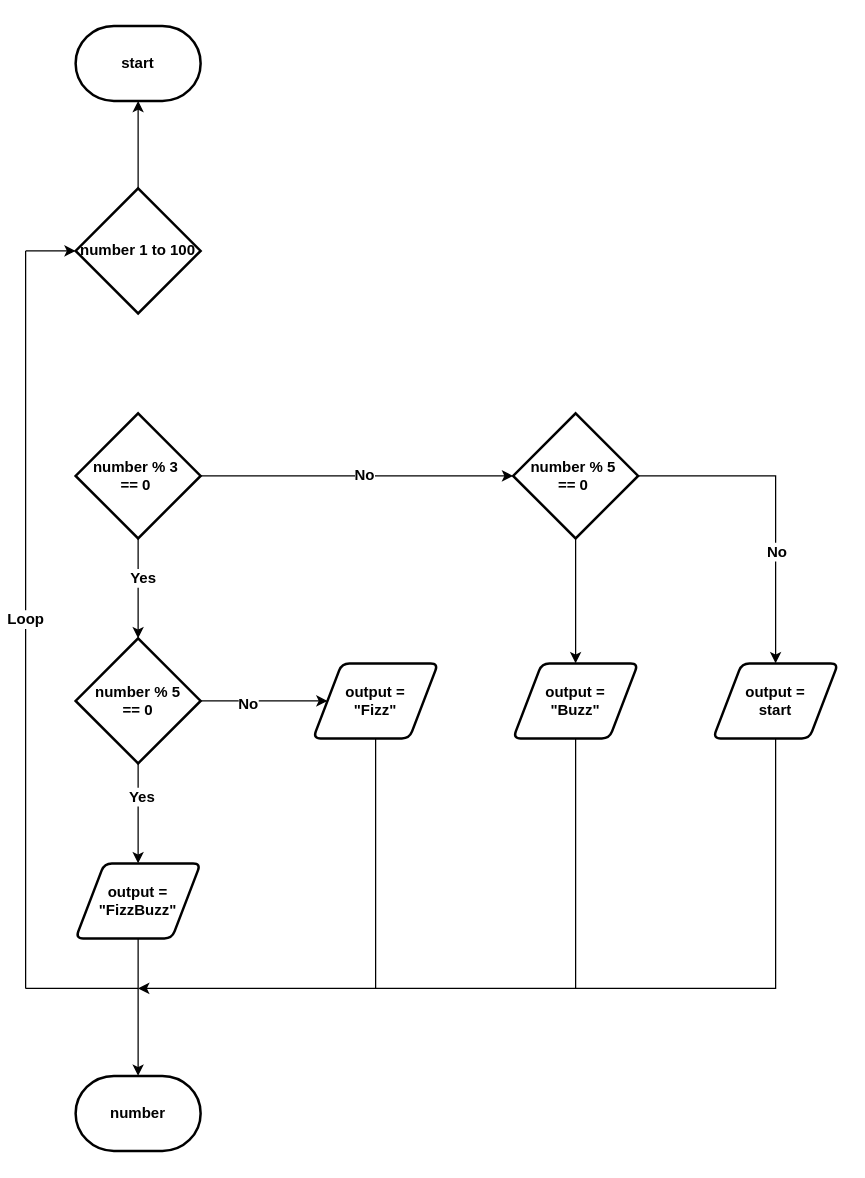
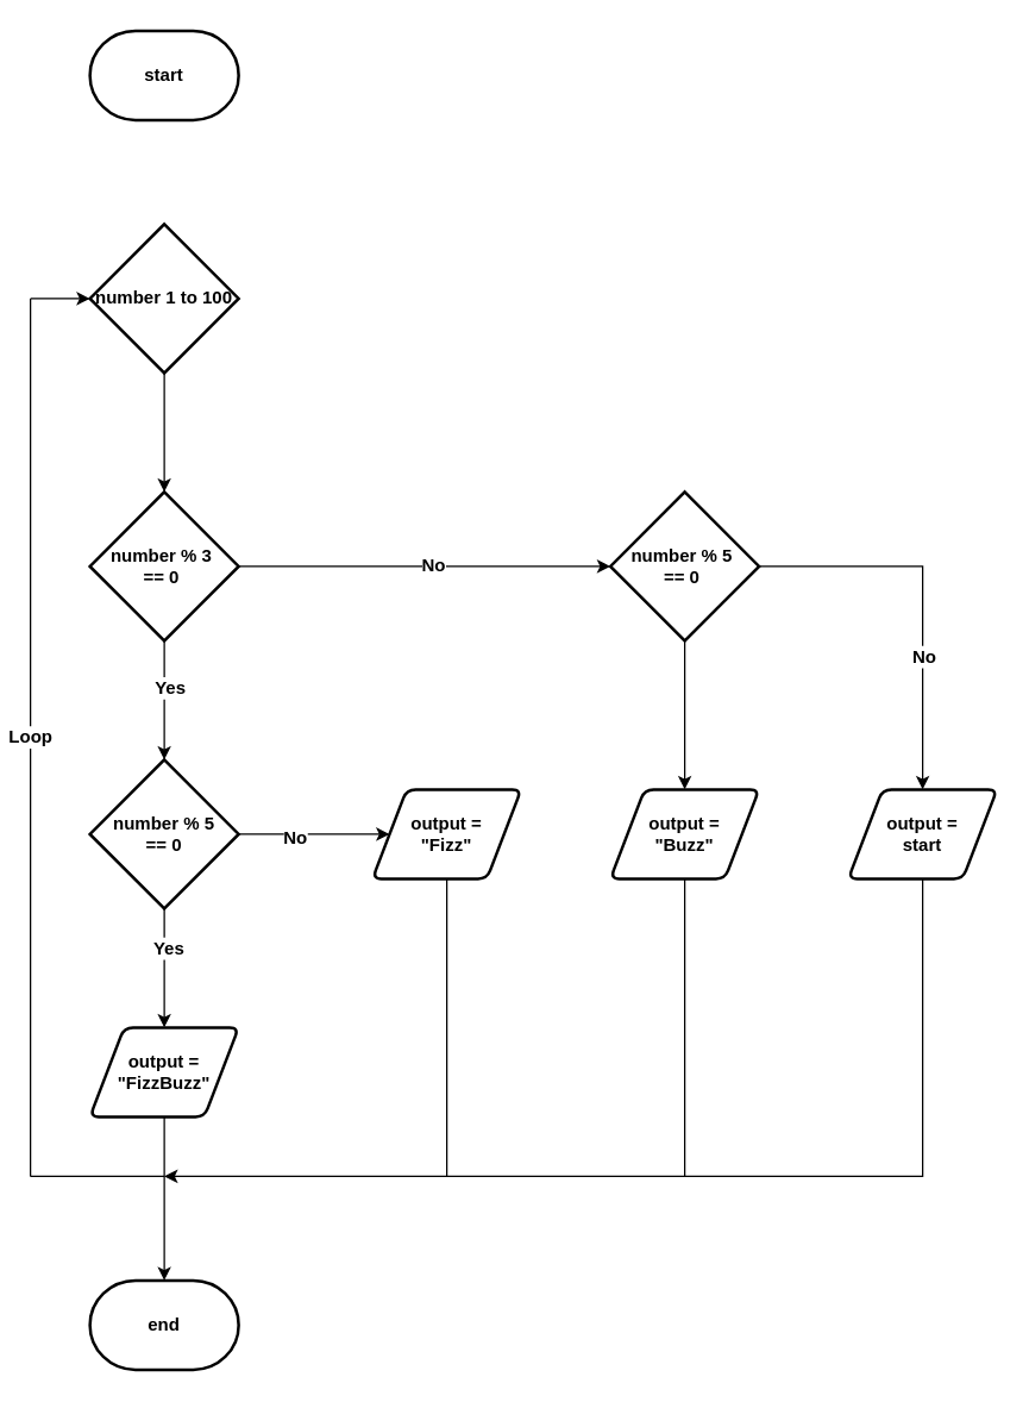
- <mxCell id="3" value="" style="edgeStyle=orthogonalEdgeStyle;rounded=0;orthogonalLoop=1;jettySize=auto;html=1;fontSize=12;fontStyle=1;" edge="1" parent="1" source="4" target="2"><mxGeometry relative="1" as="geometry" /></mxCell>
+ <mxCell id="3" value="" style="edgeStyle=orthogonalEdgeStyle;rounded=0;orthogonalLoop=1;jettySize=auto;html=1;fontSize=12;fontStyle=1" edge="1" parent="1" source="4" target="9"><mxGeometry relative="1" as="geometry" /></mxCell>
- <mxCell id="27" value="number" style="strokeWidth=2;html=1;shape=mxgraph.flowchart.terminator;whiteSpace=wrap;fontSize=12;fontStyle=1" vertex="1" parent="1"><mxGeometry x="60" y="860" width="100" height="60" as="geometry" /></mxCell>
+ <mxCell id="27" value="end" style="strokeWidth=2;html=1;shape=mxgraph.flowchart.terminator;whiteSpace=wrap;fontSize=12;fontStyle=1" vertex="1" parent="1"><mxGeometry x="60" y="860" width="100" height="60" as="geometry" /></mxCell>
